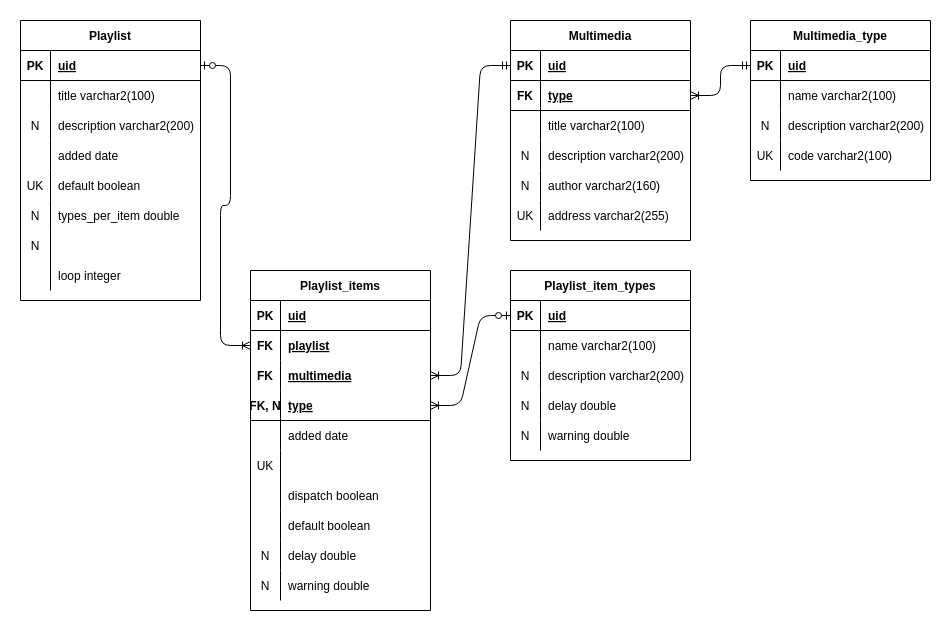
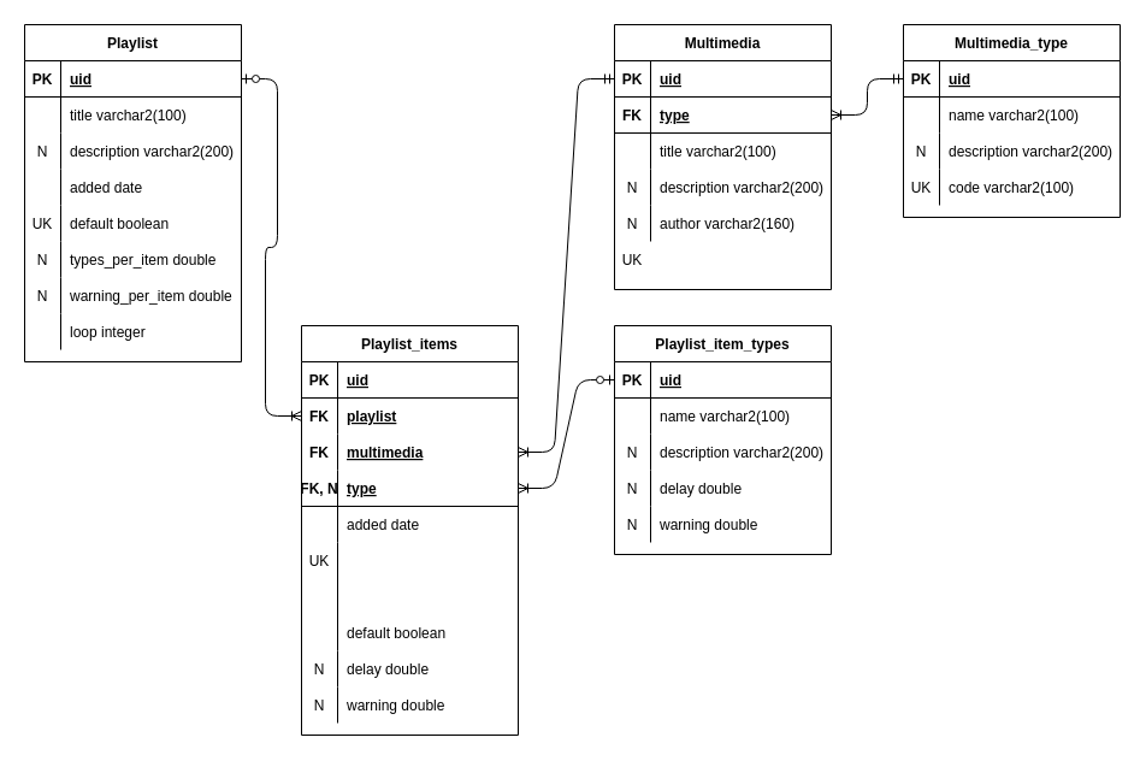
- <mxCell id="45" value="address varchar2(255)" style="shape=partialRectangle;connectable=0;fillColor=none;top=0;left=0;bottom=0;right=0;align=left;spacingLeft=6;overflow=hidden;" vertex="1" parent="43"><mxGeometry x="30" width="150" height="30" as="geometry" /></mxCell>
+ <mxCell id="23" value="warning_per_item double" style="shape=partialRectangle;connectable=0;fillColor=none;top=0;left=0;bottom=0;right=0;align=left;spacingLeft=6;overflow=hidden;" vertex="1" parent="21"><mxGeometry x="30" width="150" height="30" as="geometry" /></mxCell>
- <mxCell id="66" value="dispatch boolean" style="shape=partialRectangle;connectable=0;fillColor=none;top=0;left=0;bottom=0;right=0;align=left;spacingLeft=6;overflow=hidden;" vertex="1" parent="64"><mxGeometry x="30" width="150" height="30" as="geometry" /></mxCell>
